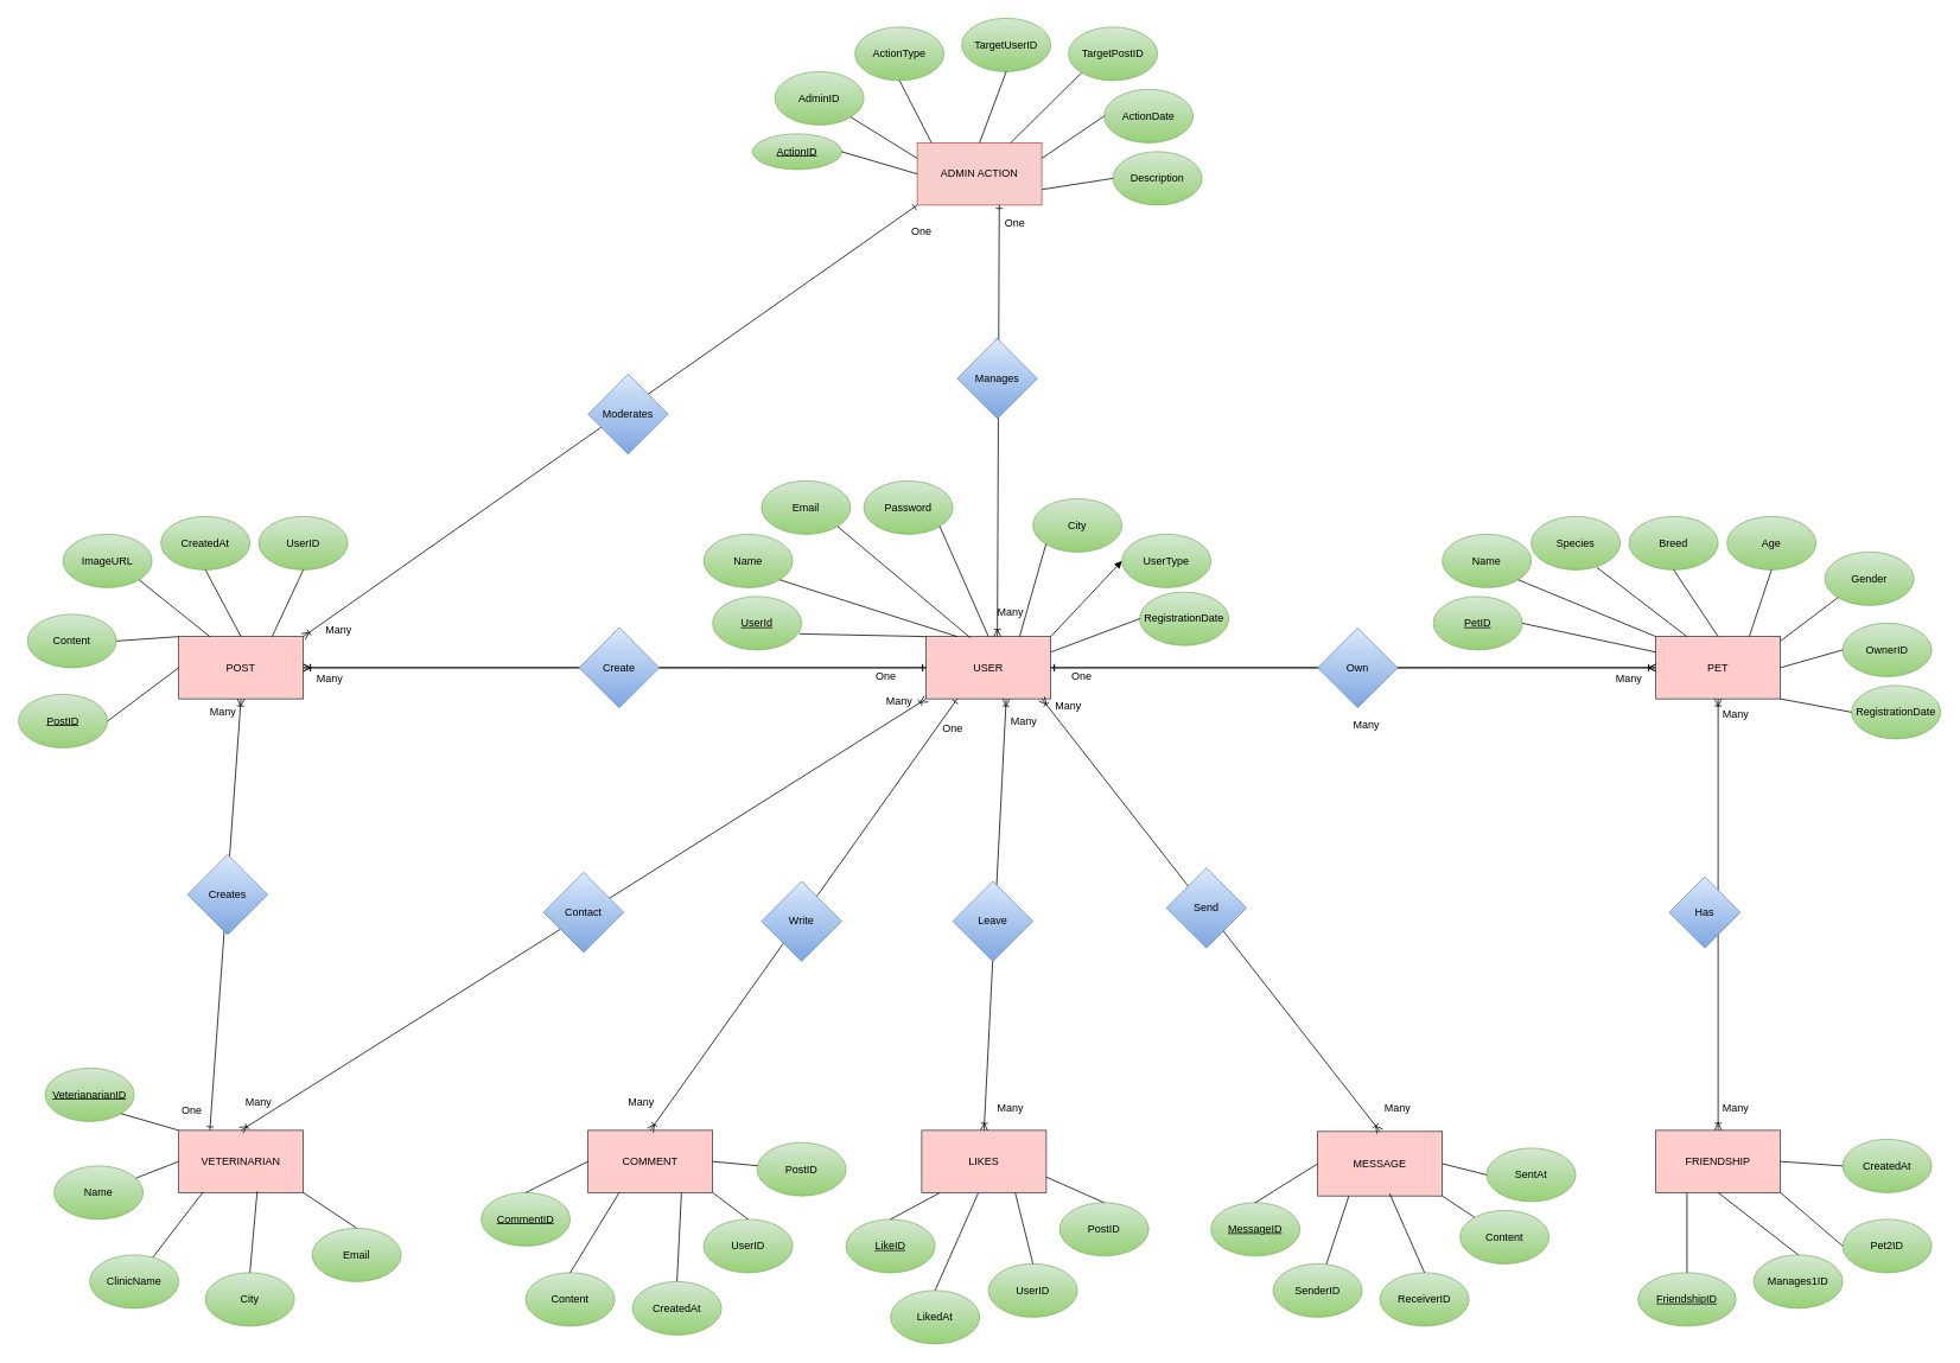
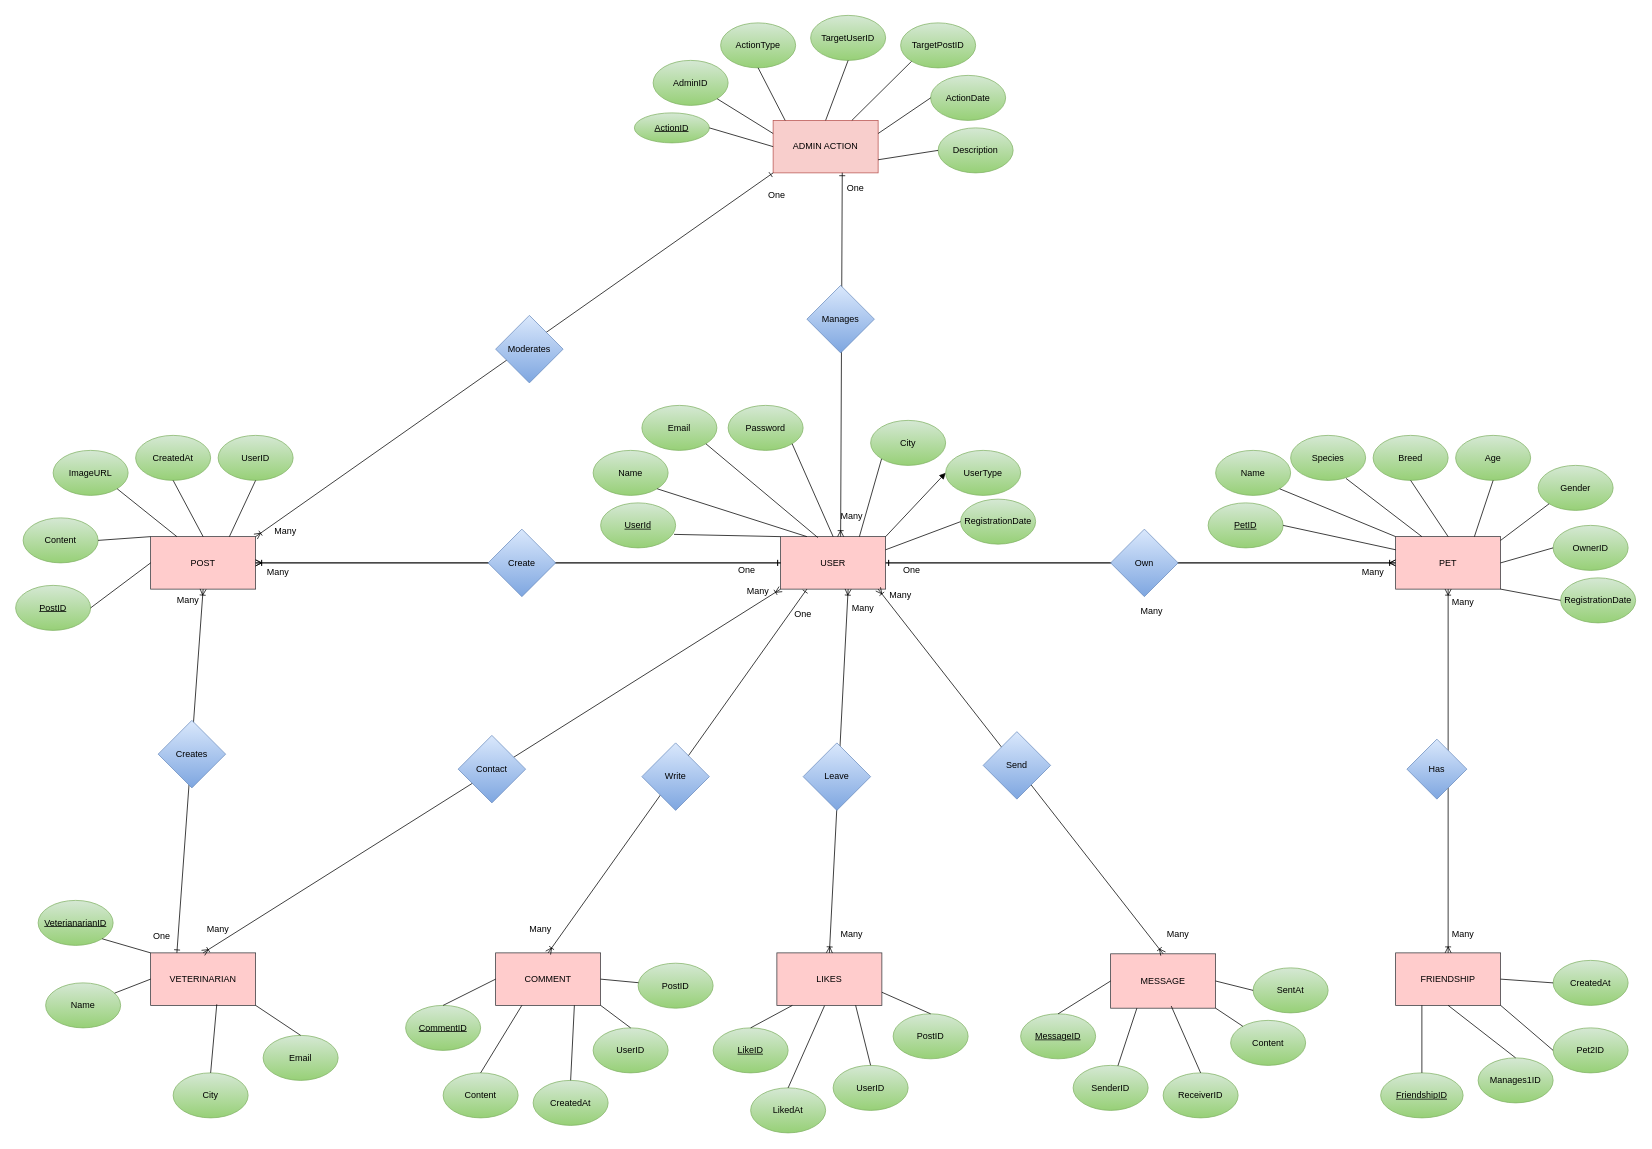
- <mxCell id="108" value="" style="endArrow=none;html=1;rounded=0;exitX=0.196;exitY=0.99;exitDx=0;exitDy=0;exitPerimeter=0;" parent="1" source="10" target="46" edge="1"><mxGeometry width="50" height="50" relative="1" as="geometry"><mxPoint x="70.23" y="1530" as="sourcePoint" /><mxPoint x="70" y="1620" as="targetPoint" /></mxGeometry></mxCell>
- <mxCell id="46" value="ClinicName" style="ellipse;whiteSpace=wrap;html=1;fillColor=#d5e8d4;gradientColor=#97d077;strokeColor=#82b366;" parent="1" vertex="1"><mxGeometry x="100" y="1410" width="100" height="60" as="geometry" /></mxCell>
